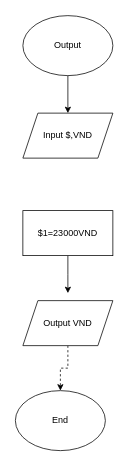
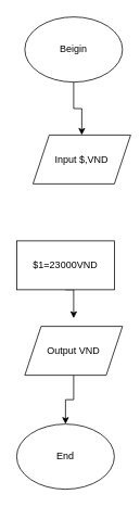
- <mxCell id="3" value="Output" style="ellipse;whiteSpace=wrap;html=1;" vertex="1" parent="1"><mxGeometry x="30" y="20" width="120" height="80" as="geometry" /></mxCell>
+ <mxCell id="3" value="Beigin" style="ellipse;whiteSpace=wrap;html=1;" vertex="1" parent="1"><mxGeometry x="30" y="20" width="120" height="80" as="geometry" /></mxCell>
- <mxCell id="9" value="Input $,VND" style="shape=parallelogram;perimeter=parallelogramPerimeter;whiteSpace=wrap;html=1;fixedSize=1;" vertex="1" parent="1"><mxGeometry x="30" y="150" width="120" height="60" as="geometry" /></mxCell>
+ <mxCell id="9" value="Input $,VND" style="shape=parallelogram;perimeter=parallelogramPerimeter;whiteSpace=wrap;html=1;fixedSize=1;" vertex="1" parent="1"><mxGeometry x="40" y="165" width="120" height="60" as="geometry" /></mxCell>
- <mxCell id="5" value="$1=23000VND" style="rounded=0;whiteSpace=wrap;html=1;" vertex="1" parent="1"><mxGeometry x="30" y="280" width="120" height="60" as="geometry" /></mxCell>
+ <mxCell id="5" value="$1=23000VND" style="rounded=0;whiteSpace=wrap;html=1;" vertex="1" parent="1"><mxGeometry x="20" y="295" width="120" height="60" as="geometry" /></mxCell>
- <mxCell id="6" style="edgeStyle=orthogonalEdgeStyle;rounded=0;orthogonalLoop=1;jettySize=auto;html=1;exitX=0.5;exitY=1;exitDx=0;exitDy=0;dashed=1;" edge="1" parent="1" source="7" target="8"><mxGeometry relative="1" as="geometry" /></mxCell>
+ <mxCell id="6" style="edgeStyle=orthogonalEdgeStyle;rounded=0;orthogonalLoop=1;jettySize=auto;html=1;exitX=0.5;exitY=1;exitDx=0;exitDy=0;" edge="1" parent="1" source="7" target="8"><mxGeometry relative="1" as="geometry" /></mxCell>
